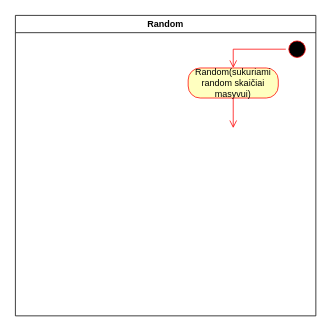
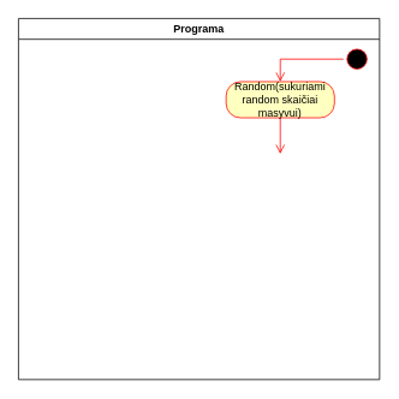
- <mxCell id="2" value="Random" style="swimlane;" vertex="1" parent="1"><mxGeometry x="20" y="20" width="400" height="400" as="geometry" /></mxCell>
+ <mxCell id="2" value="Programa" style="swimlane;" vertex="1" parent="1"><mxGeometry x="20" y="20" width="400" height="400" as="geometry" /></mxCell>
